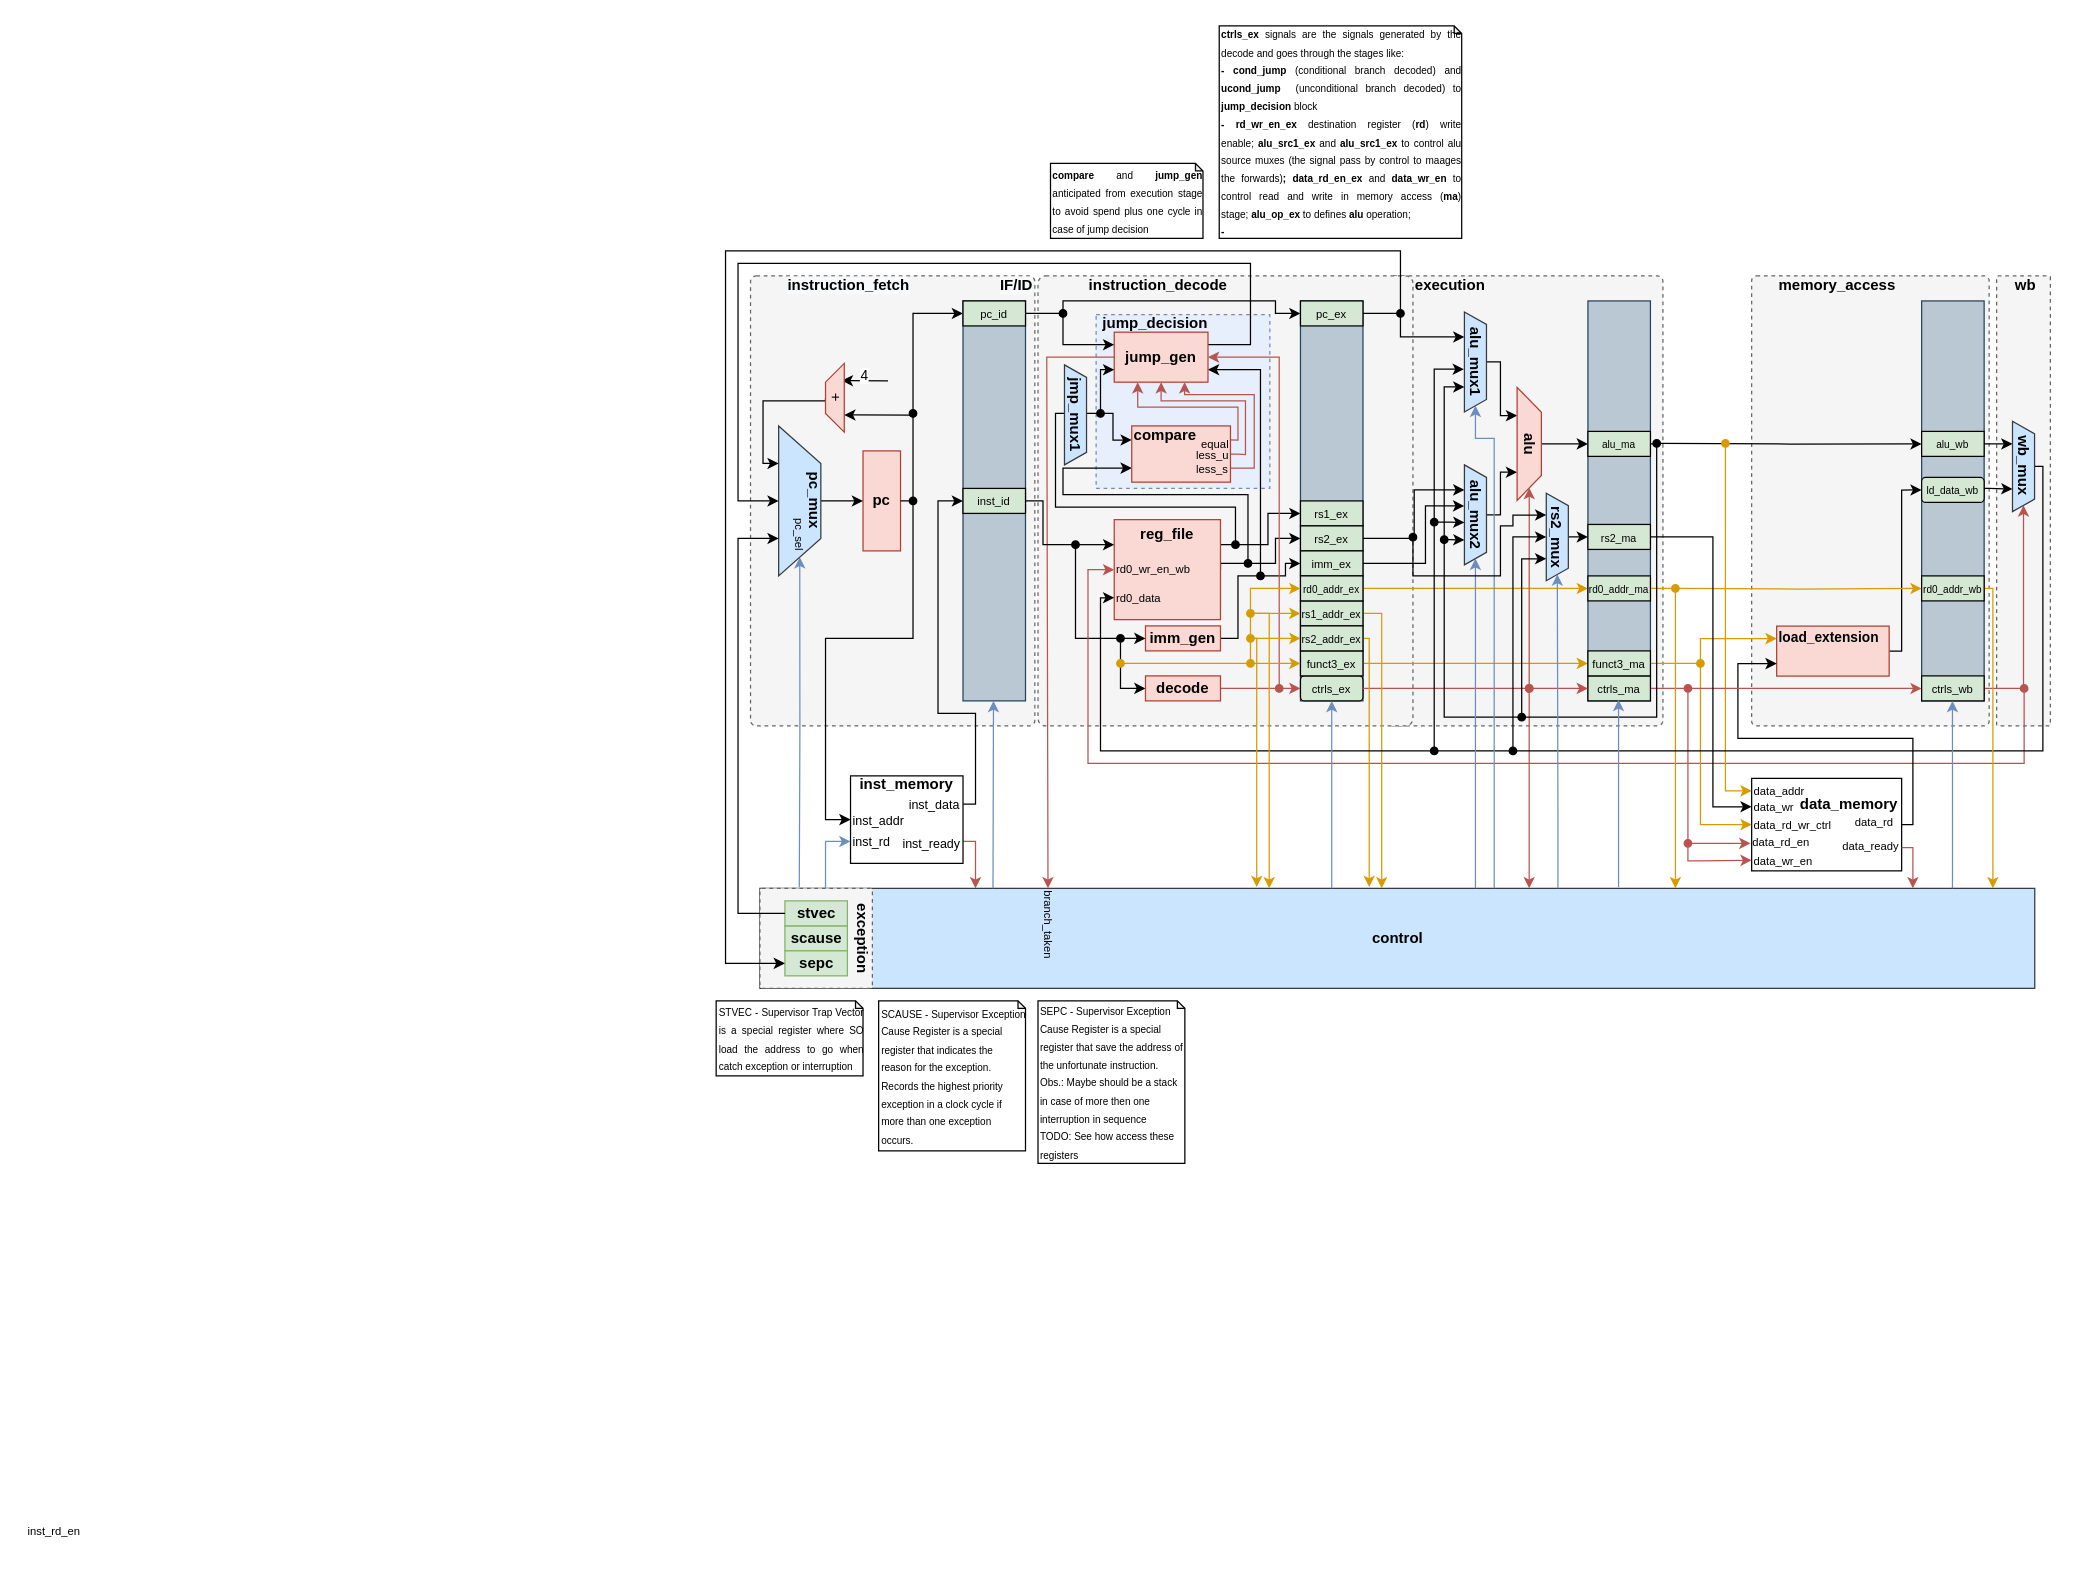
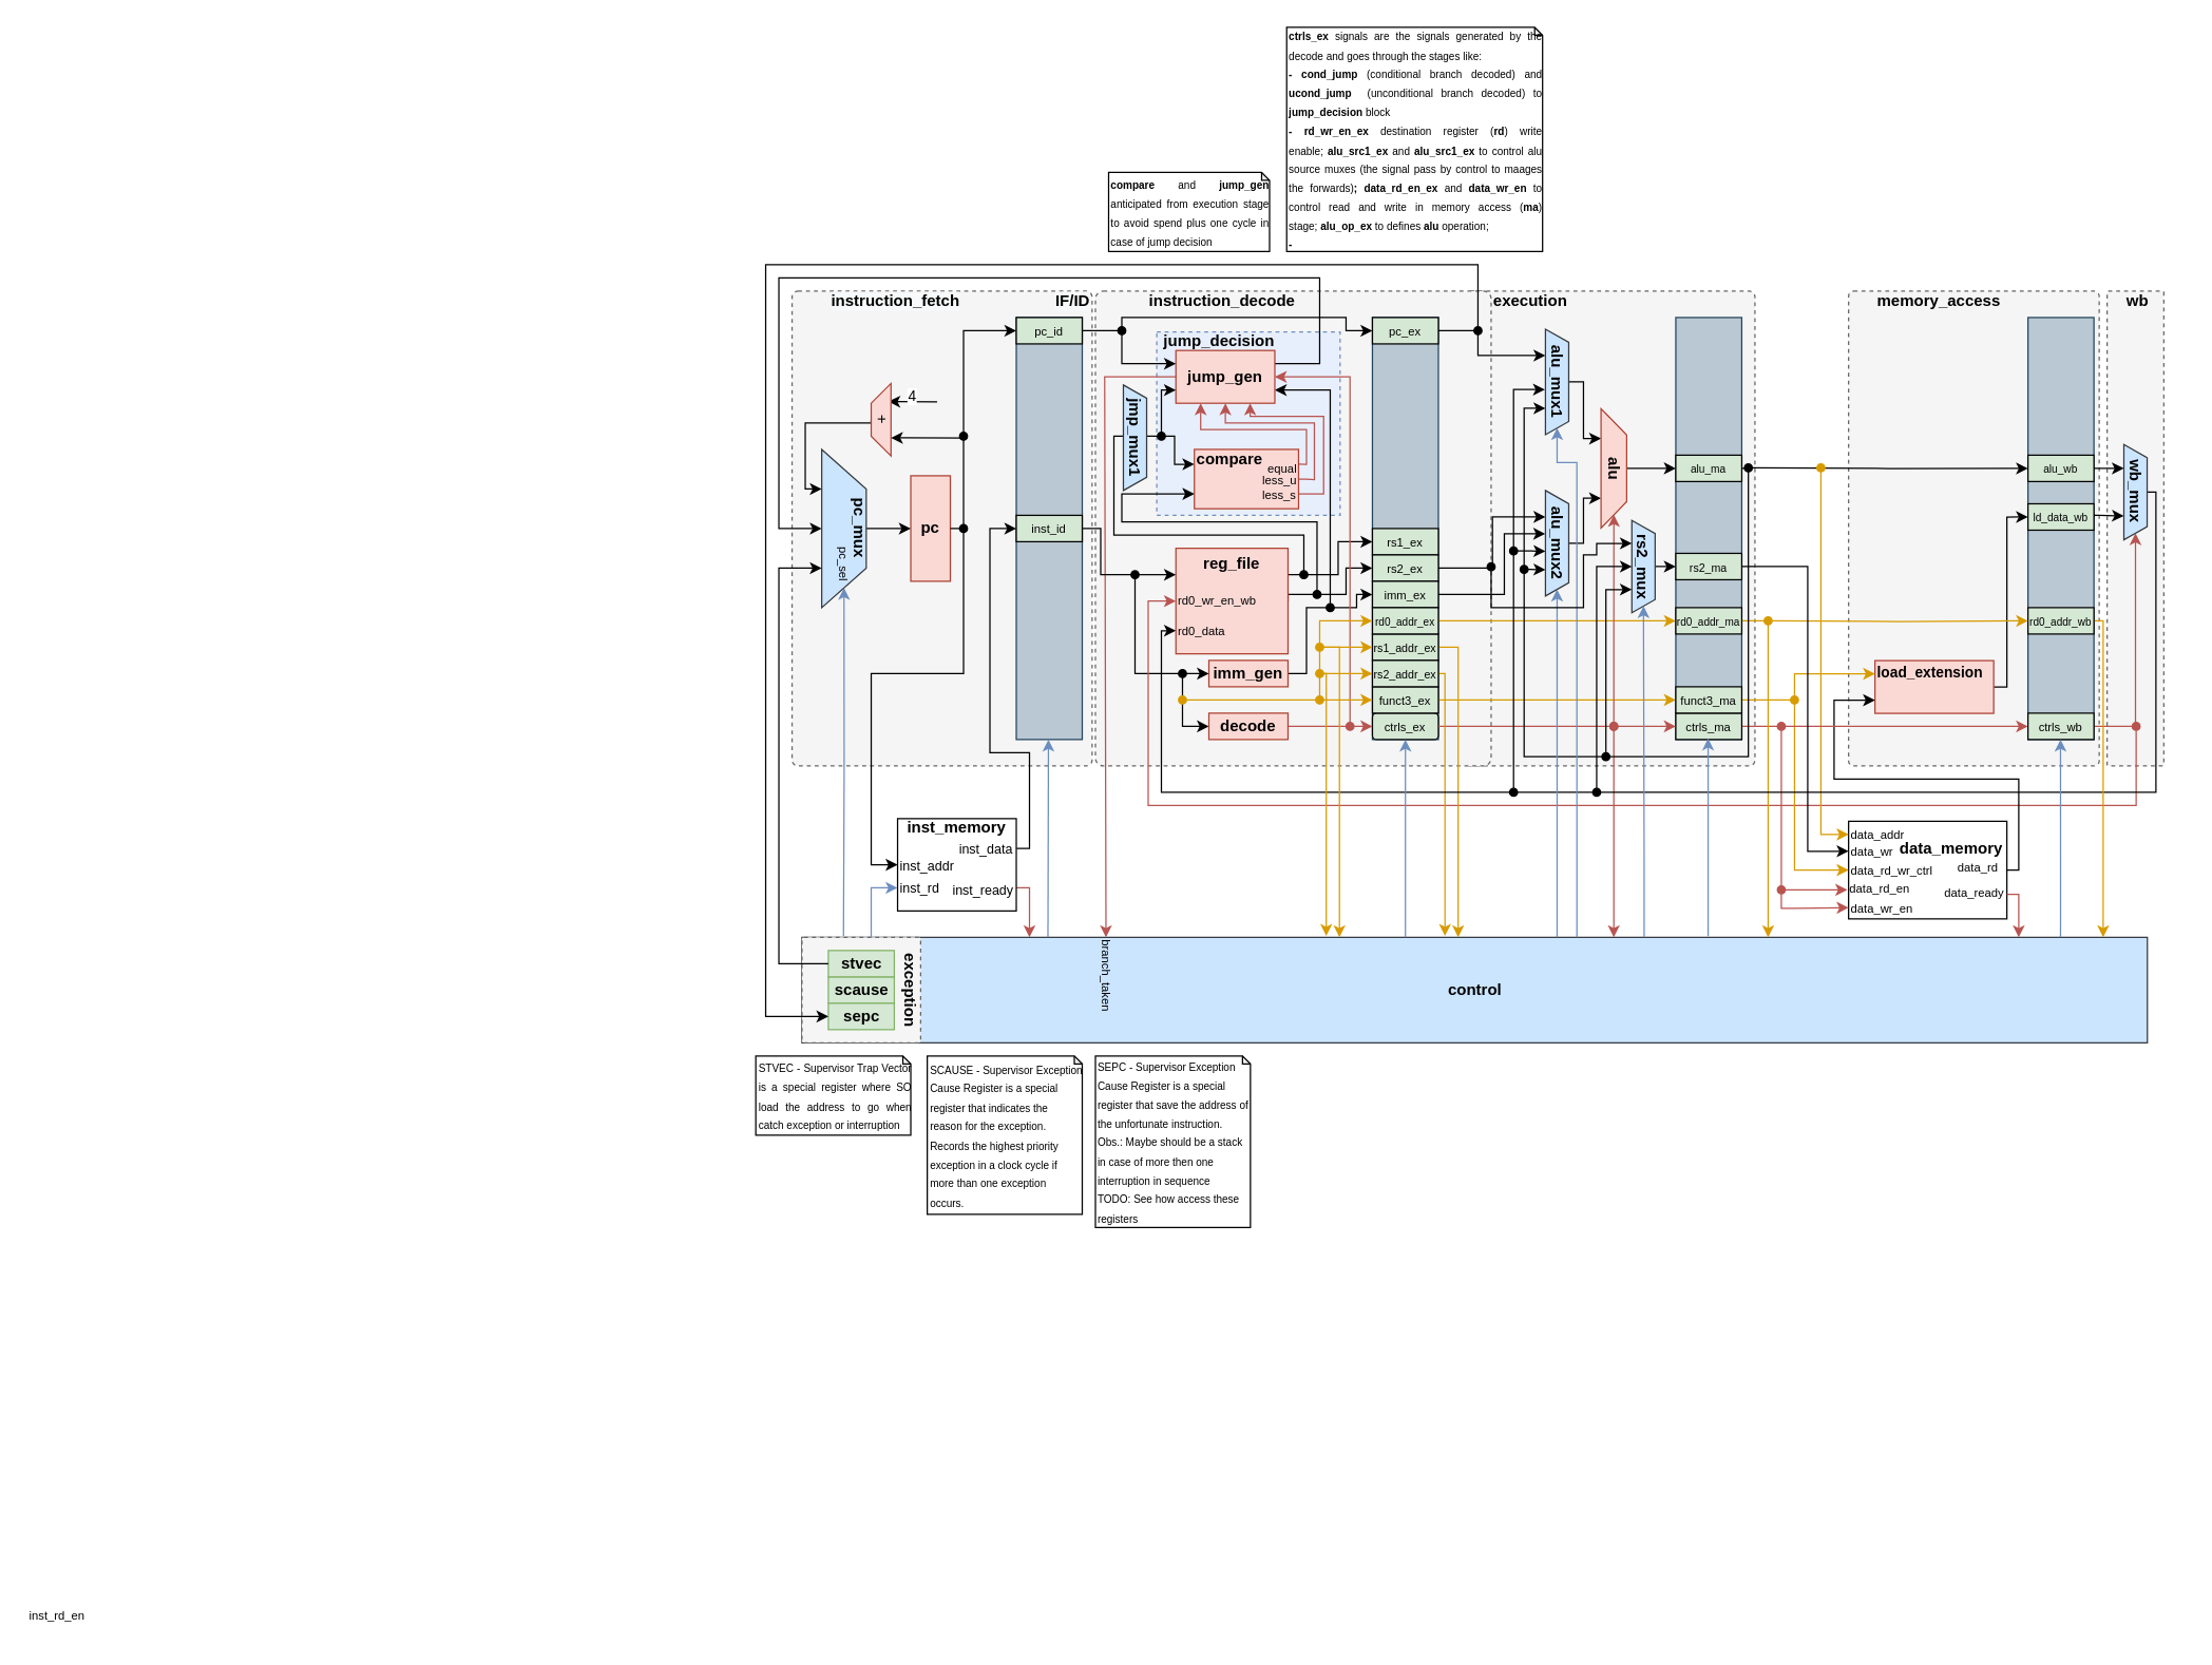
- <mxCell id="130" value="&lt;font style=&quot;font-size: 8.1px&quot;&gt;ld_data_wb&lt;/font&gt;" style="whiteSpace=wrap;html=1;arcSize=16;fillColor=#d5e8d4;rounded=1;" parent="1" vertex="1"><mxGeometry x="1537" y="381.25" width="50" height="20" as="geometry" /></mxCell>
+ <mxCell id="130" value="&lt;font style=&quot;font-size: 8.1px&quot;&gt;ld_data_wb&lt;/font&gt;" style="rounded=0;whiteSpace=wrap;html=1;arcSize=16;fillColor=#d5e8d4;" parent="1" vertex="1"><mxGeometry x="1537" y="381.25" width="50" height="20" as="geometry" /></mxCell>
